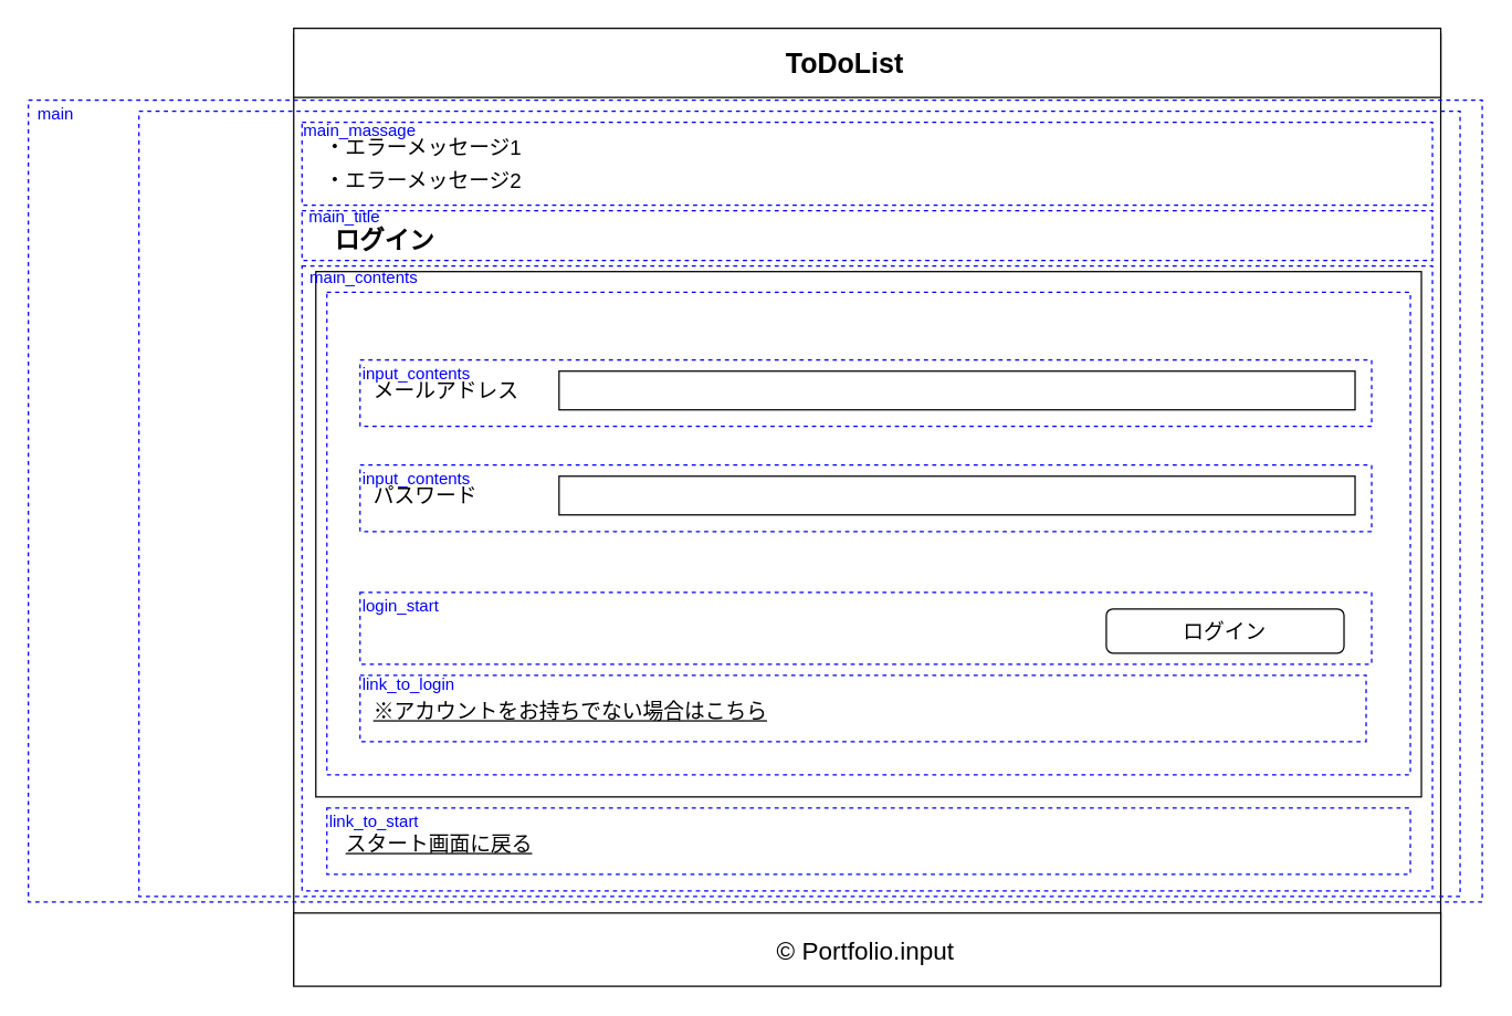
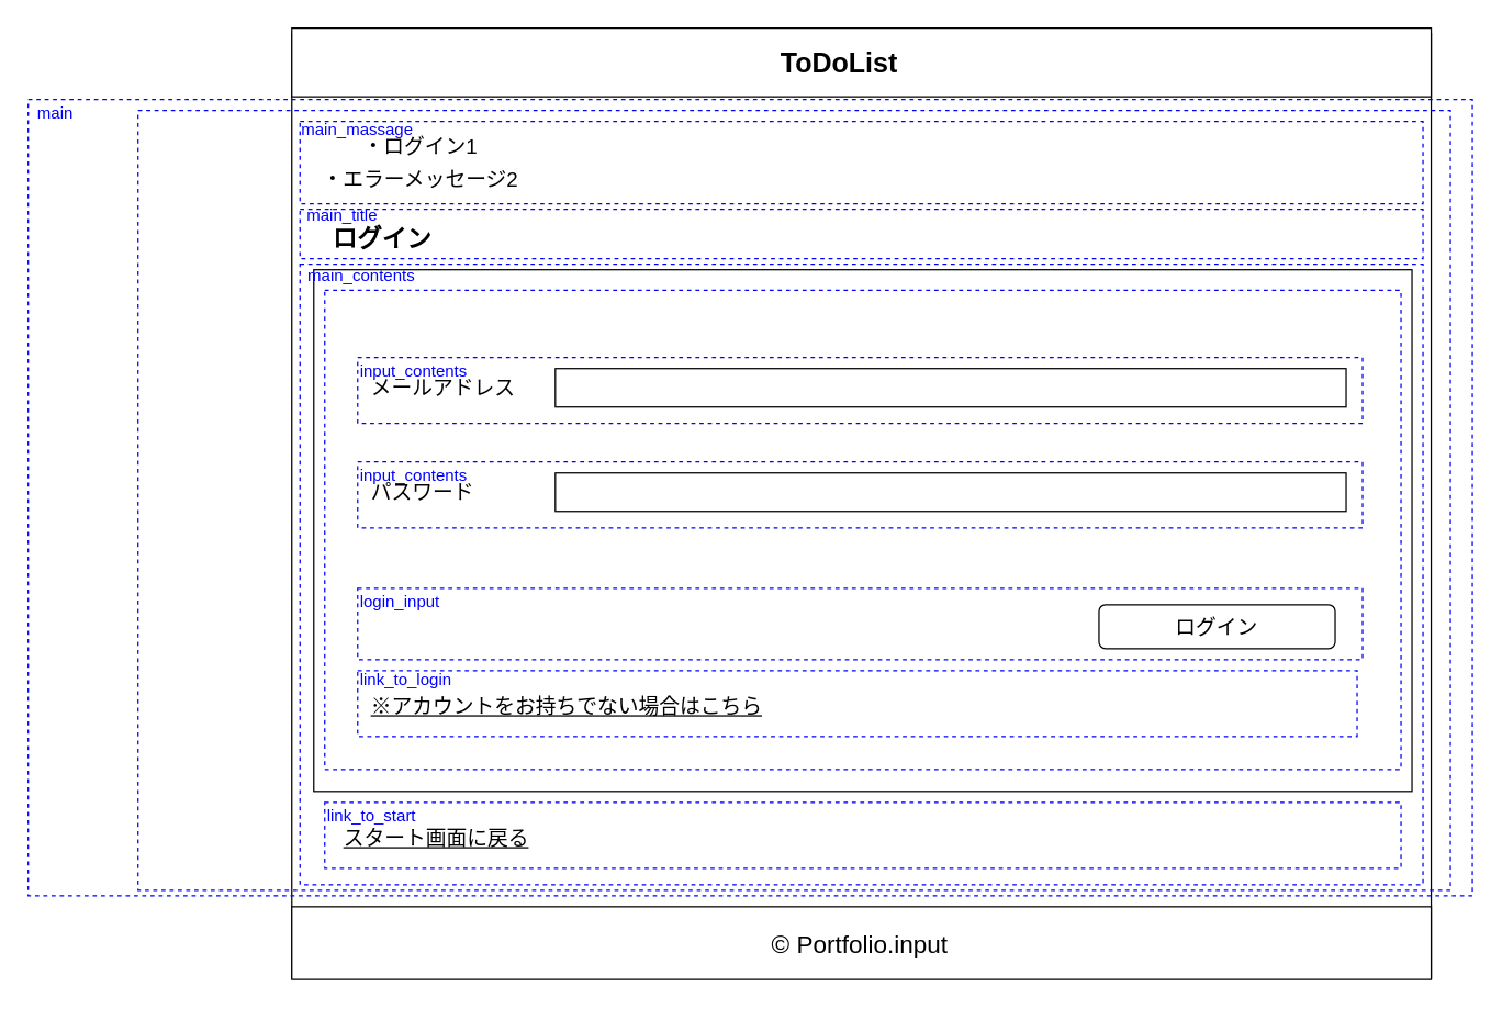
- <mxCell id="14" value="・エラーメッセージ1" style="text;html=1;strokeColor=none;fillColor=none;align=center;verticalAlign=middle;whiteSpace=wrap;rounded=0;fontSize=15;" parent="1" vertex="1"><mxGeometry x="228" y="96" width="156" height="20" as="geometry" /></mxCell>
+ <mxCell id="14" value="・ログイン1" style="text;html=1;strokeColor=none;fillColor=none;align=center;verticalAlign=middle;whiteSpace=wrap;rounded=0;fontSize=15;" parent="1" vertex="1"><mxGeometry x="228" y="96" width="156" height="20" as="geometry" /></mxCell>
- <mxCell id="33" value="login_start" style="text;html=1;strokeColor=none;fillColor=none;align=left;verticalAlign=middle;whiteSpace=wrap;rounded=0;dashed=1;fontColor=#0000FF;" parent="1" vertex="1"><mxGeometry x="260" y="428" width="88" height="20" as="geometry" /></mxCell>
+ <mxCell id="33" value="login_input" style="text;html=1;strokeColor=none;fillColor=none;align=left;verticalAlign=middle;whiteSpace=wrap;rounded=0;dashed=1;fontColor=#0000FF;" parent="1" vertex="1"><mxGeometry x="260" y="428" width="88" height="20" as="geometry" /></mxCell>
